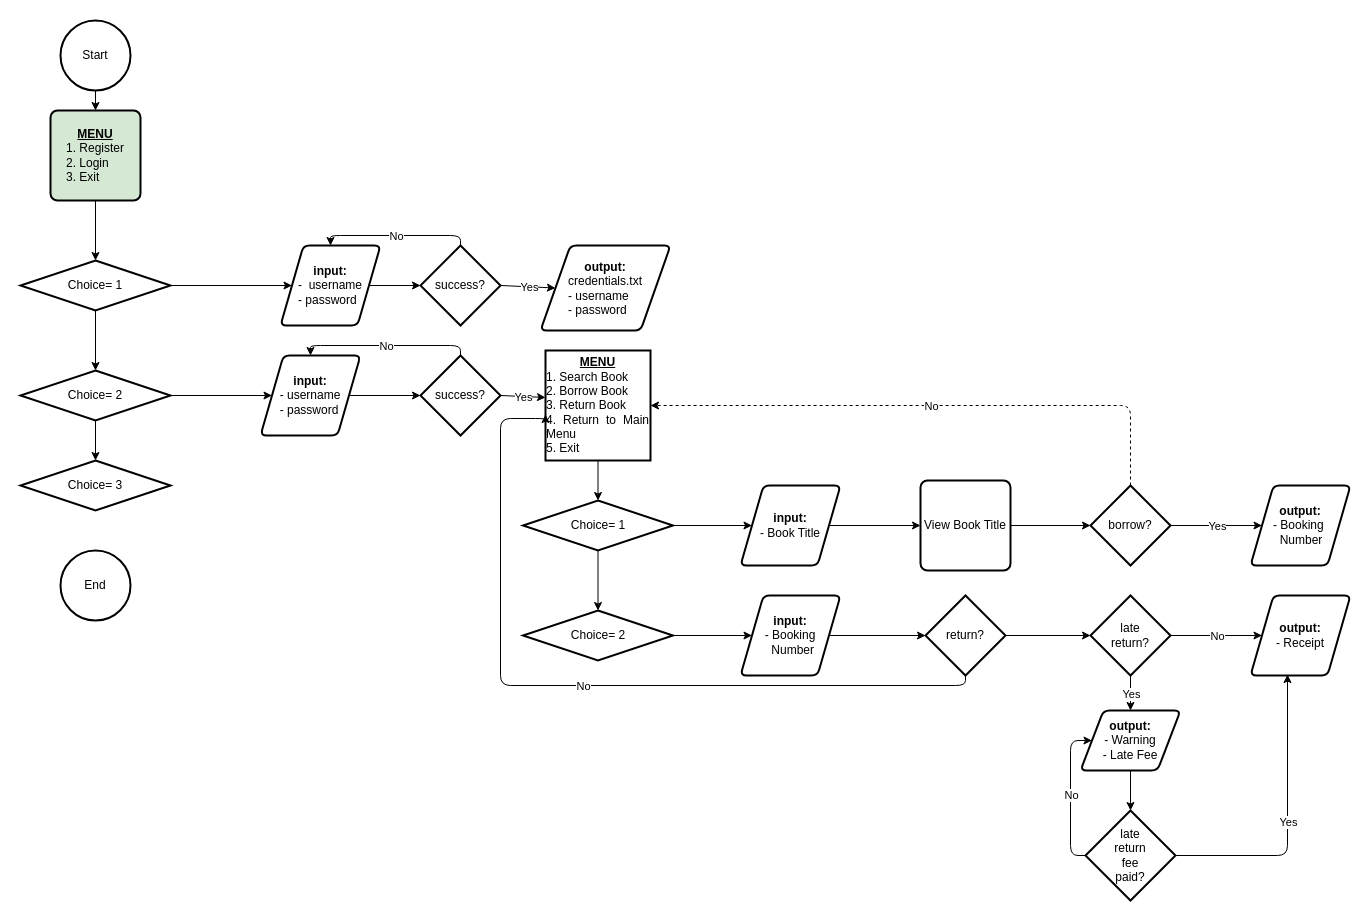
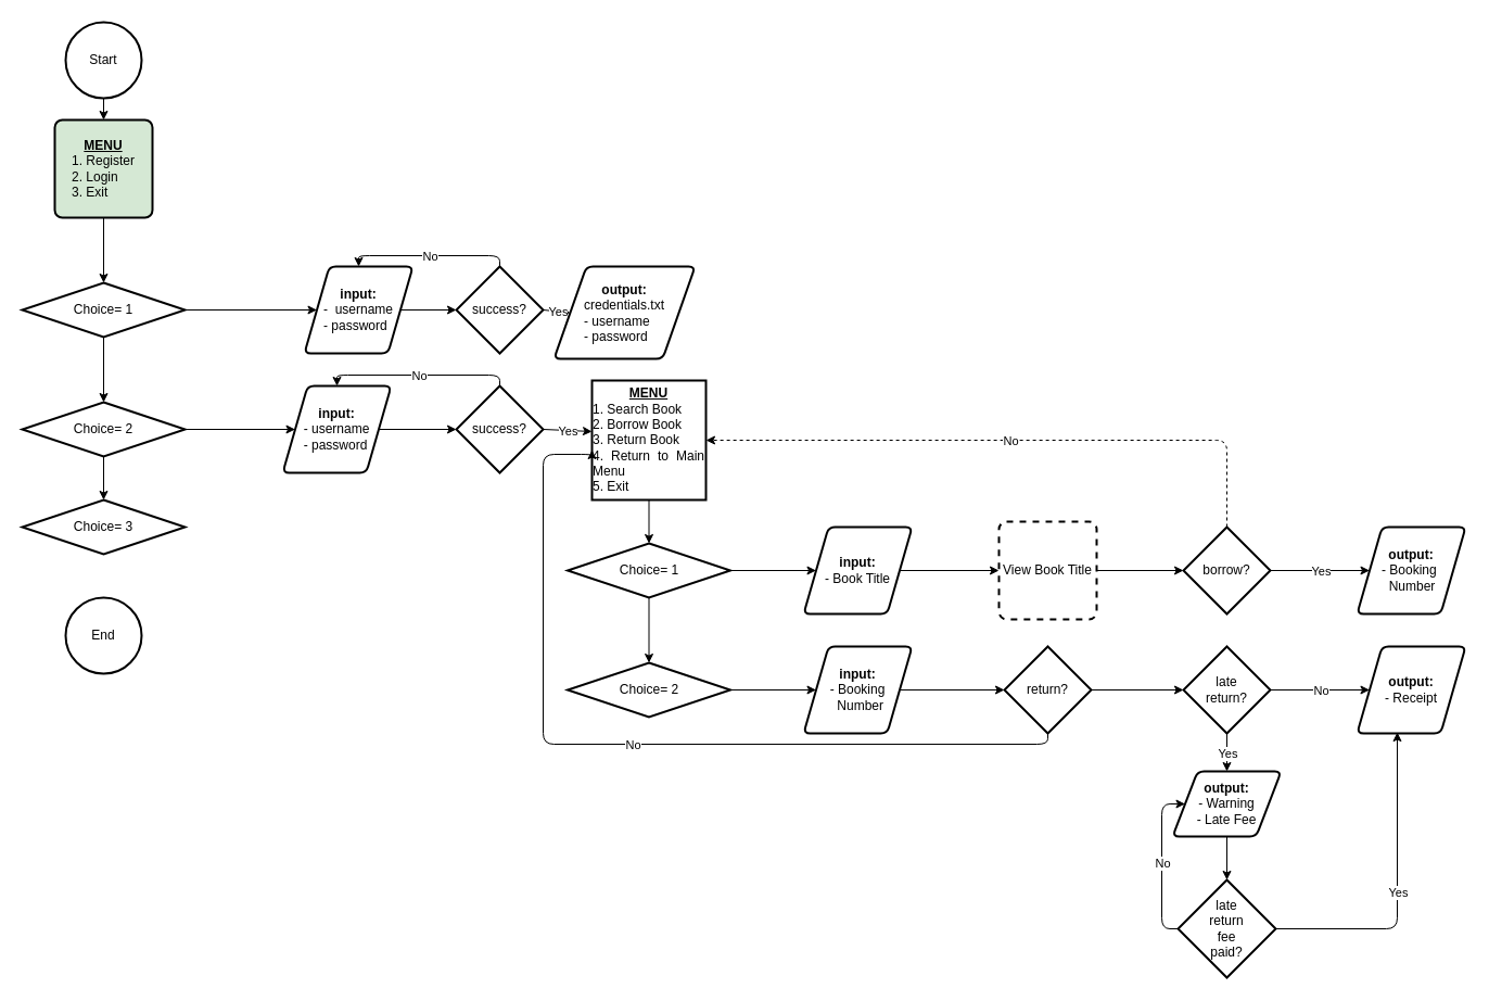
- <mxCell id="20" value="&lt;b&gt;output:&lt;br&gt;&lt;/b&gt;&lt;div style=&quot;text-align: justify&quot;&gt;credentials.txt&lt;/div&gt;&lt;div style=&quot;text-align: justify&quot;&gt;- username&lt;/div&gt;&lt;div style=&quot;text-align: justify&quot;&gt;- password&lt;/div&gt;" style="shape=parallelogram;html=1;strokeWidth=2;perimeter=parallelogramPerimeter;whiteSpace=wrap;rounded=1;arcSize=12;size=0.23;" parent="1" vertex="1"><mxGeometry x="540" y="245" width="130" height="85" as="geometry" /></mxCell>
+ <mxCell id="20" value="&lt;b&gt;output:&lt;br&gt;&lt;/b&gt;&lt;div style=&quot;text-align: justify&quot;&gt;credentials.txt&lt;/div&gt;&lt;div style=&quot;text-align: justify&quot;&gt;- username&lt;/div&gt;&lt;div style=&quot;text-align: justify&quot;&gt;- password&lt;/div&gt;" style="shape=parallelogram;html=1;strokeWidth=2;perimeter=parallelogramPerimeter;whiteSpace=wrap;rounded=1;arcSize=12;size=0.23;" parent="1" vertex="1"><mxGeometry x="510" y="245" width="130" height="85" as="geometry" /></mxCell>
- <mxCell id="38" value="View Book Title" style="rounded=1;whiteSpace=wrap;html=1;absoluteArcSize=1;arcSize=14;strokeWidth=2;" parent="1" vertex="1"><mxGeometry x="920" y="480" width="90" height="90" as="geometry" /></mxCell>
+ <mxCell id="38" value="View Book Title" style="rounded=1;whiteSpace=wrap;html=1;absoluteArcSize=1;arcSize=14;strokeWidth=2;dashed=1;" parent="1" vertex="1"><mxGeometry x="920" y="480" width="90" height="90" as="geometry" /></mxCell>
